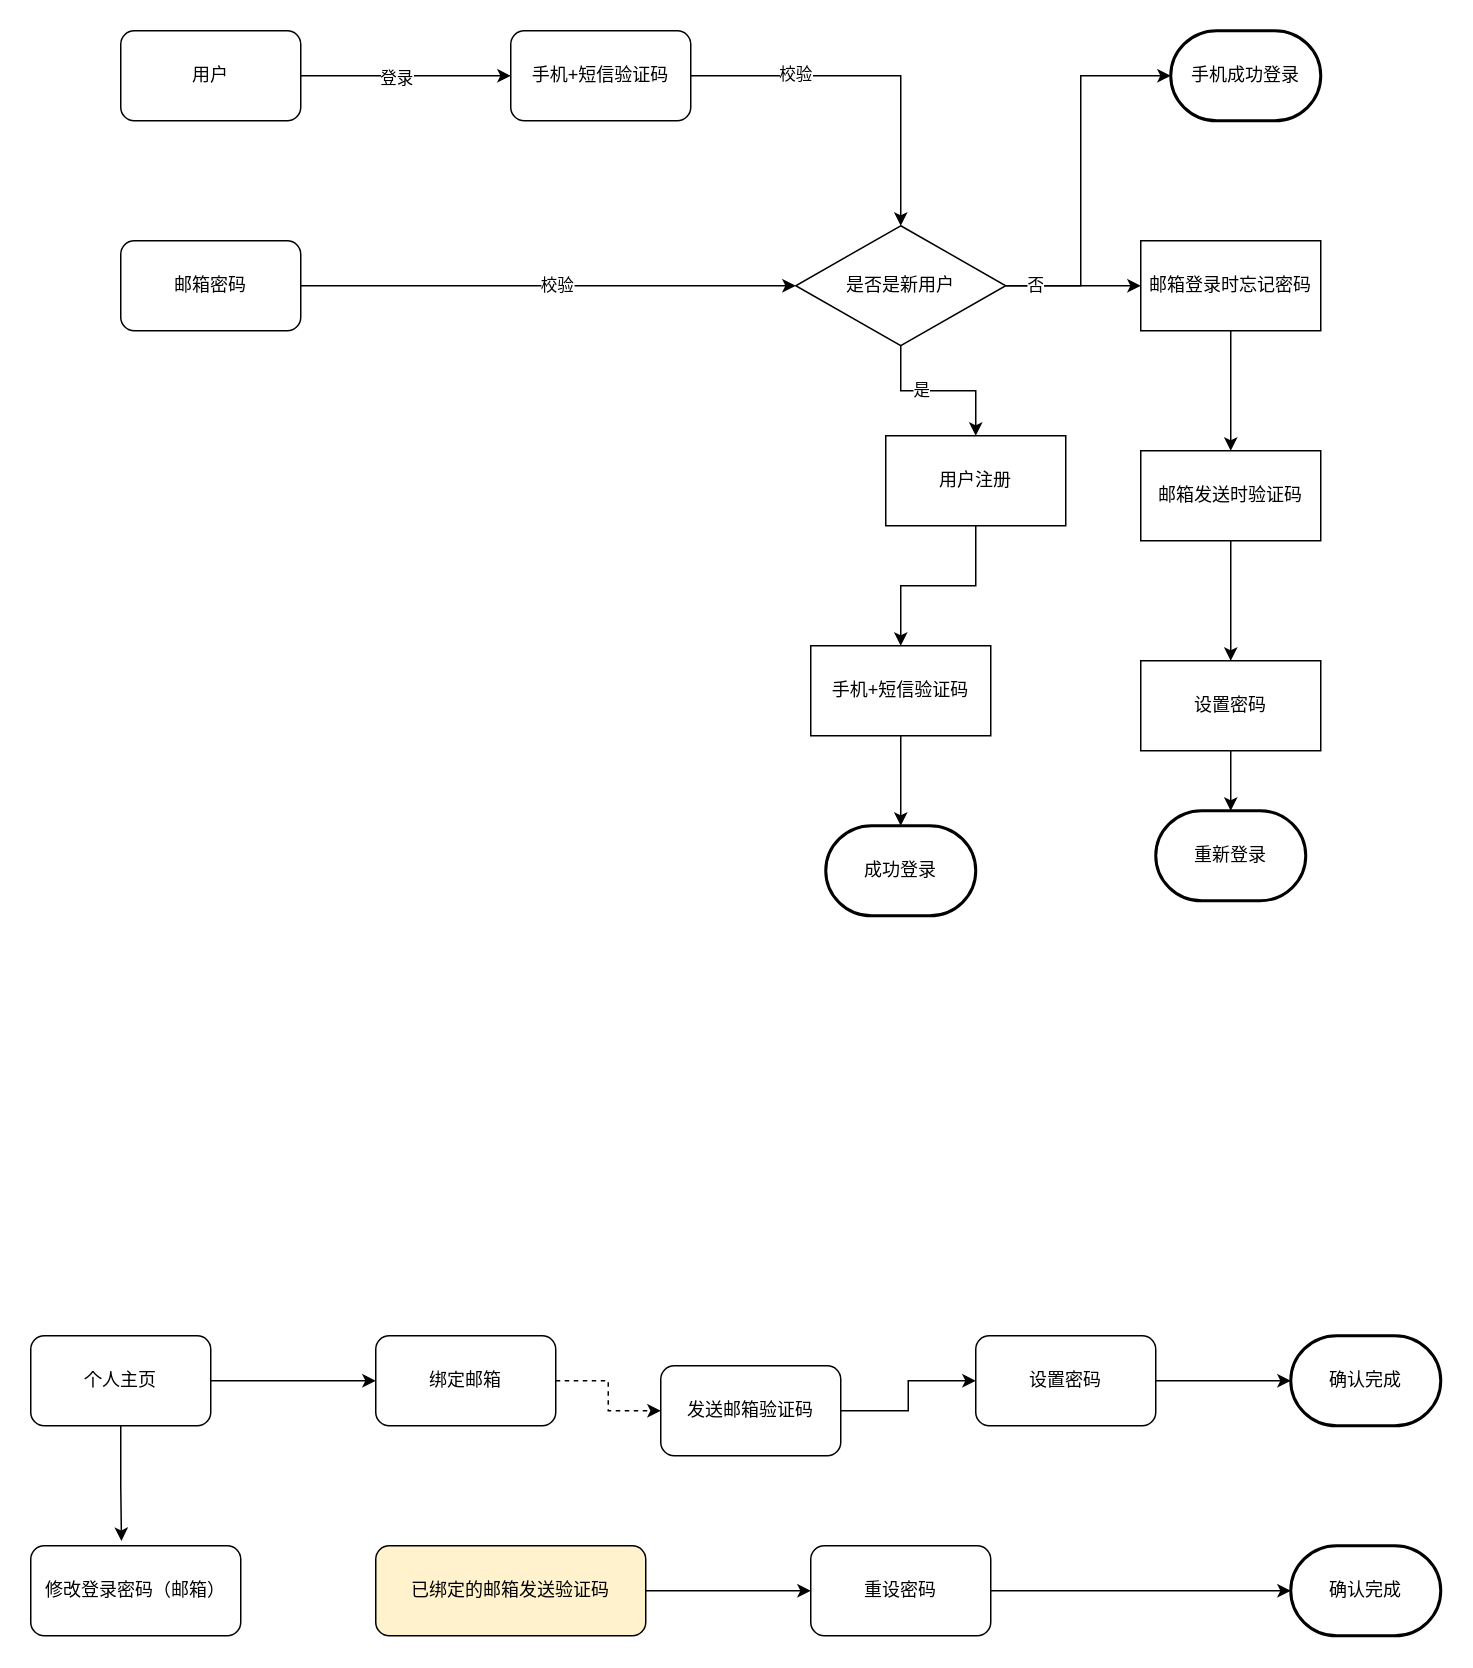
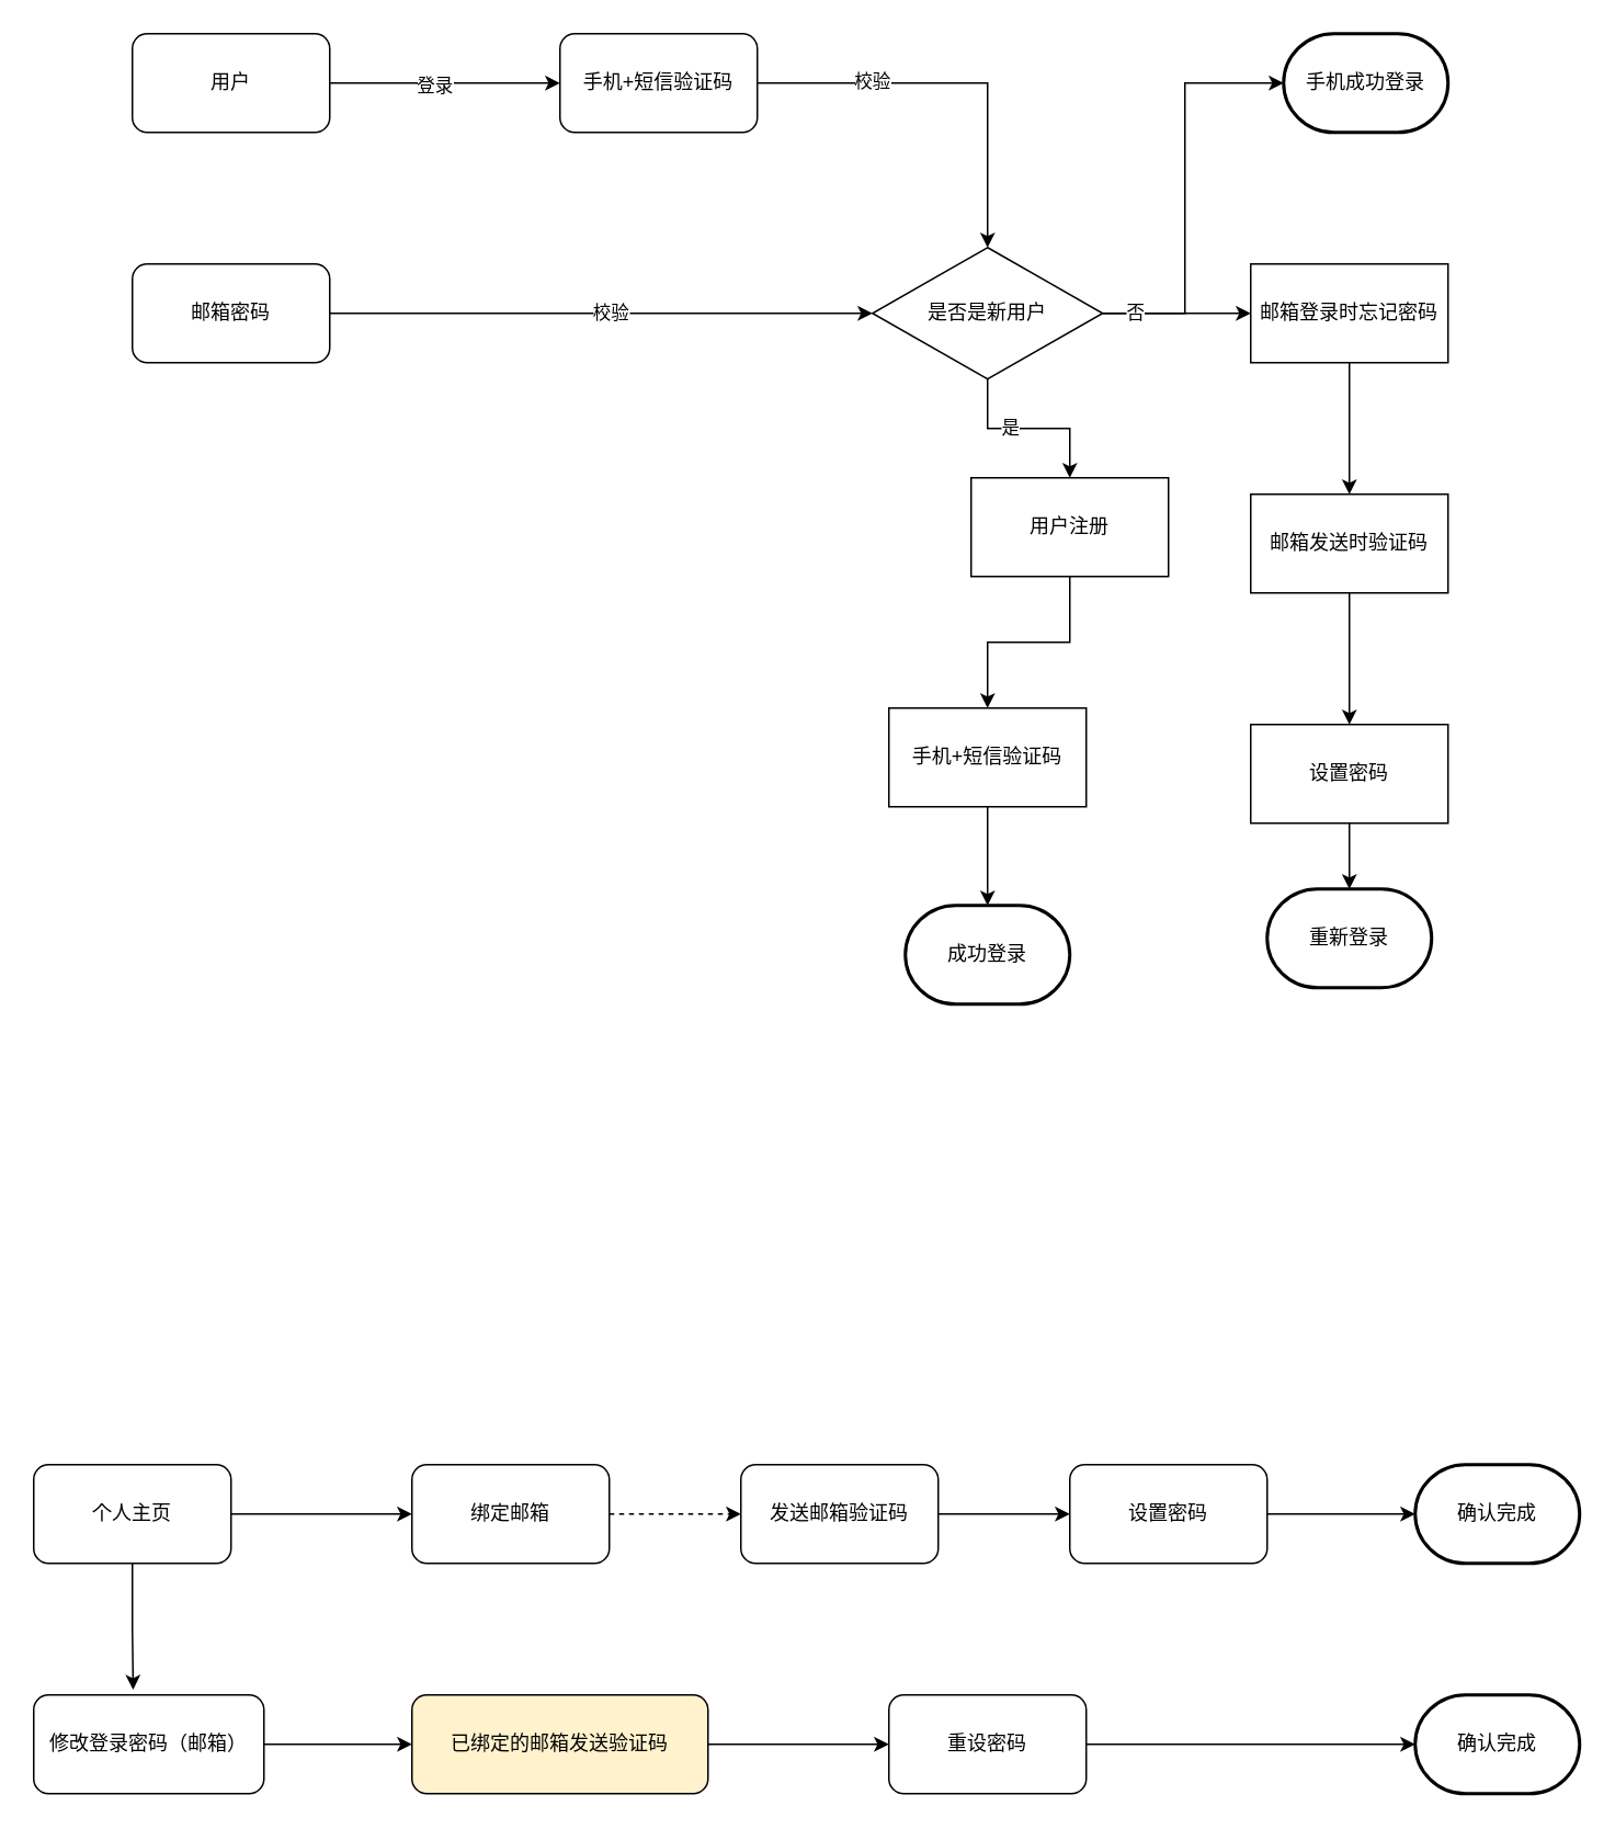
- <mxCell id="36" value="发送邮箱验证码" style="whiteSpace=wrap;html=1;rounded=1;" vertex="1" parent="1"><mxGeometry x="440" y="910" width="120" height="60" as="geometry" /></mxCell>
+ <mxCell id="36" value="发送邮箱验证码" style="whiteSpace=wrap;html=1;rounded=1;" vertex="1" parent="1"><mxGeometry x="450" y="890" width="120" height="60" as="geometry" /></mxCell>
+ <mxCell id="40" value="" style="edgeStyle=orthogonalEdgeStyle;rounded=0;orthogonalLoop=1;jettySize=auto;html=1;" edge="1" parent="1" source="41" target="43"><mxGeometry relative="1" as="geometry" /></mxCell>
